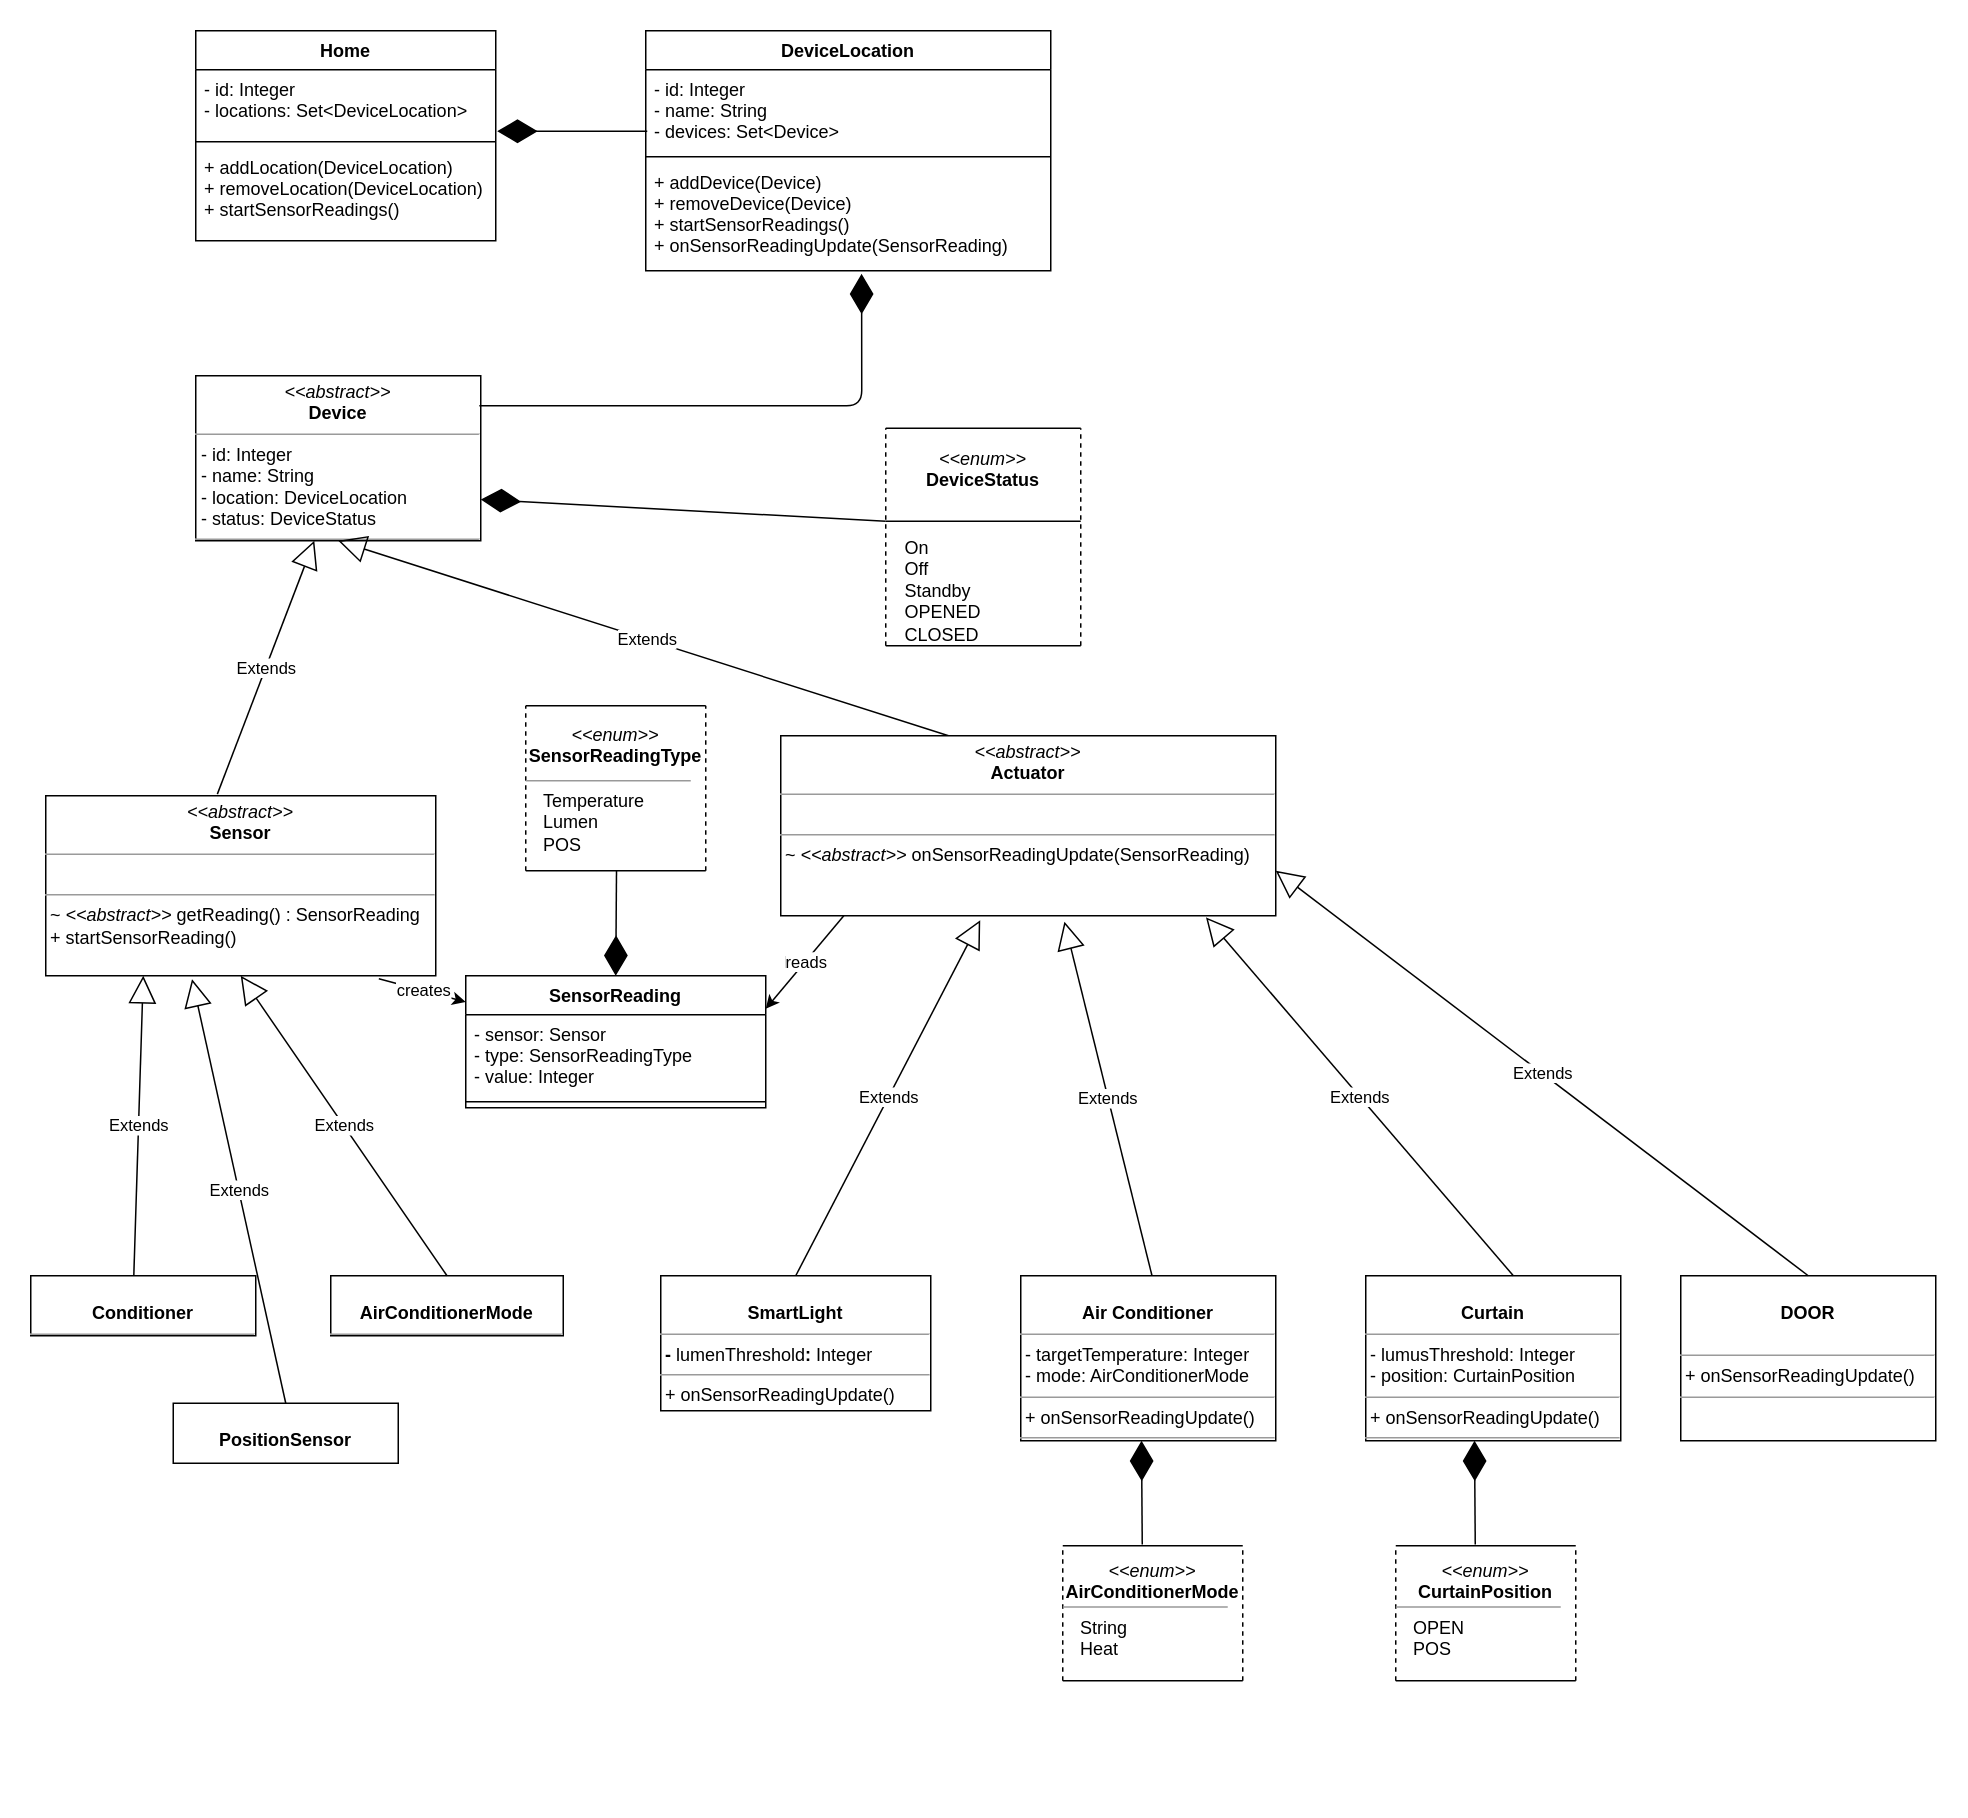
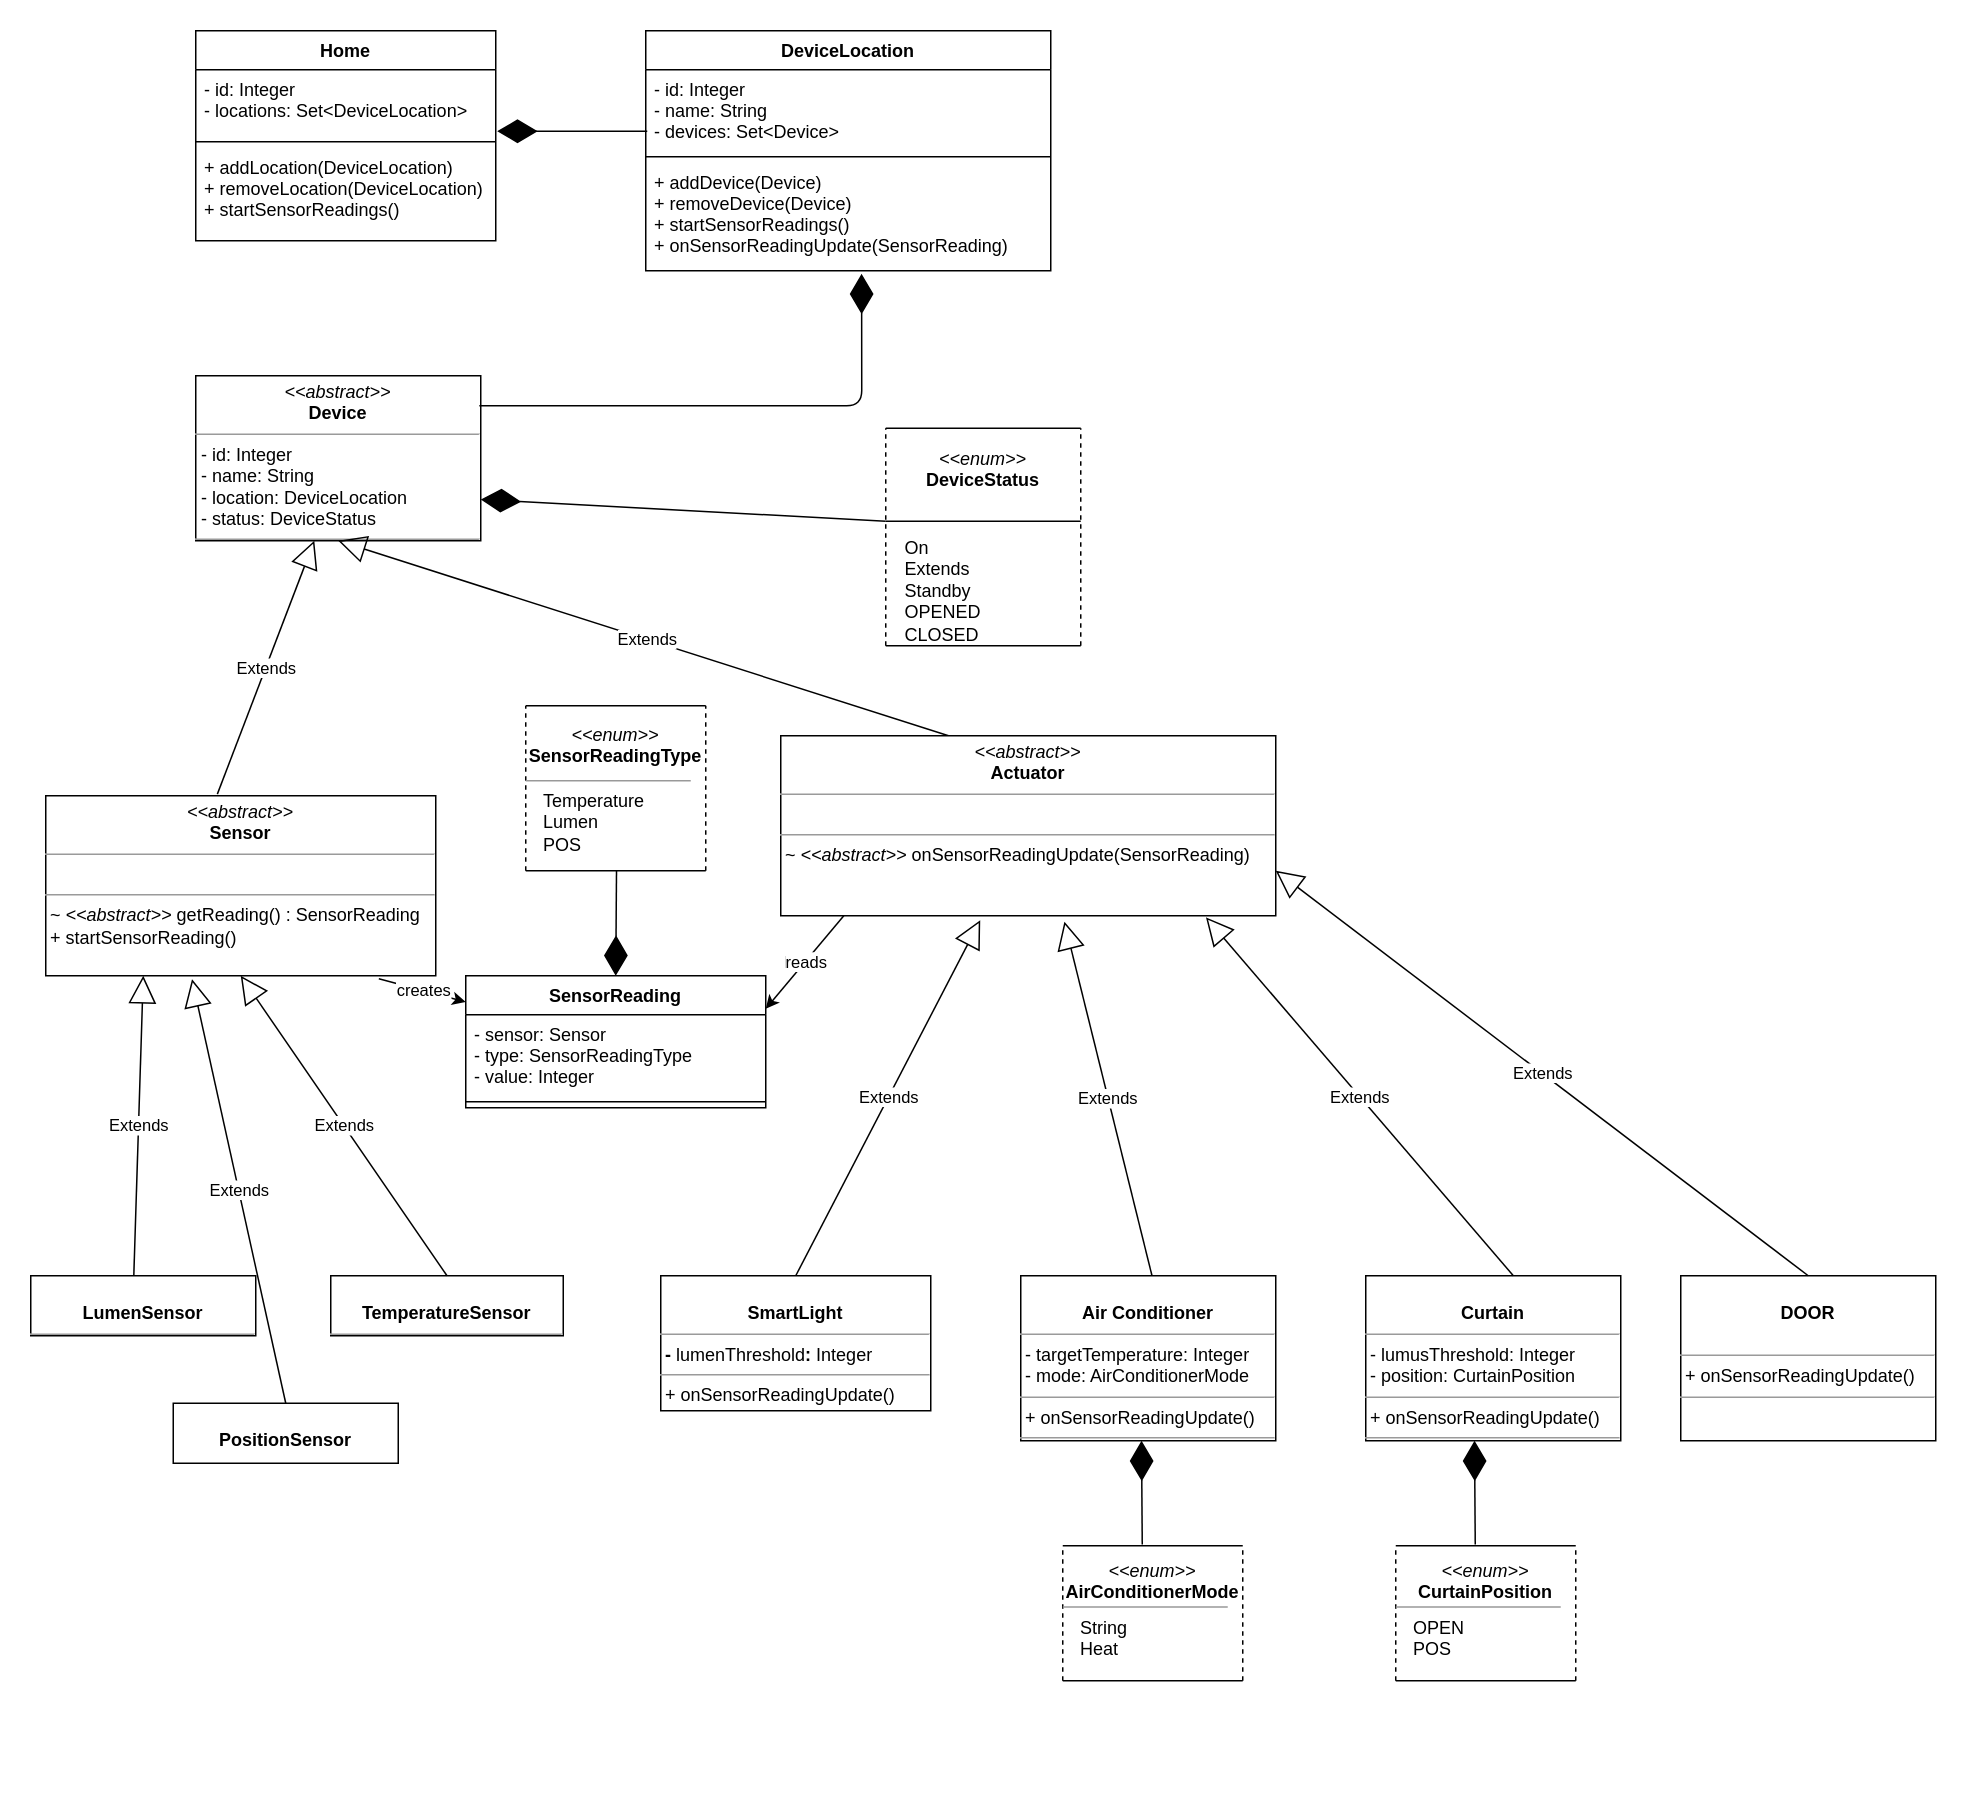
- <mxCell id="21" value="&lt;div&gt;On&lt;/div&gt;&lt;div&gt;Off&lt;/div&gt;&lt;div&gt;Standby&lt;br&gt;&lt;/div&gt;&lt;div&gt;OPENED&lt;/div&gt;&lt;div&gt;CLOSED&lt;/div&gt;" style="text;whiteSpace=wrap;html=1;" parent="19" vertex="1"><mxGeometry x="10.833" width="119.167" height="65.909" as="geometry" /></mxCell>
+ <mxCell id="21" value="&lt;div&gt;On&lt;/div&gt;&lt;div&gt;Extends&lt;/div&gt;&lt;div&gt;Standby&lt;br&gt;&lt;/div&gt;&lt;div&gt;OPENED&lt;/div&gt;&lt;div&gt;CLOSED&lt;/div&gt;" style="text;whiteSpace=wrap;html=1;" parent="19" vertex="1"><mxGeometry x="10.833" width="119.167" height="65.909" as="geometry" /></mxCell>
- <mxCell id="39" value="&lt;p style=&quot;margin: 0px ; margin-top: 4px ; text-align: center&quot;&gt;&lt;br&gt;&lt;b&gt;Conditioner&lt;/b&gt;&lt;/p&gt;&lt;hr size=&quot;1&quot;&gt;&lt;br&gt;&lt;hr size=&quot;1&quot;&gt;&amp;nbsp;&lt;br&gt;&lt;br&gt;&lt;hr size=&quot;1&quot;&gt;" style="verticalAlign=top;align=left;overflow=fill;fontSize=12;fontFamily=Helvetica;html=1;" parent="1" vertex="1"><mxGeometry x="20" y="850" width="150" height="40" as="geometry" /></mxCell>
+ <mxCell id="39" value="&lt;p style=&quot;margin: 0px ; margin-top: 4px ; text-align: center&quot;&gt;&lt;br&gt;&lt;b&gt;LumenSensor&lt;/b&gt;&lt;/p&gt;&lt;hr size=&quot;1&quot;&gt;&lt;br&gt;&lt;hr size=&quot;1&quot;&gt;&amp;nbsp;&lt;br&gt;&lt;br&gt;&lt;hr size=&quot;1&quot;&gt;" style="verticalAlign=top;align=left;overflow=fill;fontSize=12;fontFamily=Helvetica;html=1;" parent="1" vertex="1"><mxGeometry x="20" y="850" width="150" height="40" as="geometry" /></mxCell>
- <mxCell id="40" value="&lt;p style=&quot;margin: 0px ; margin-top: 4px ; text-align: center&quot;&gt;&lt;br&gt;&lt;b&gt;AirConditionerMode&lt;/b&gt;&lt;/p&gt;&lt;hr size=&quot;1&quot;&gt;&lt;br&gt;&lt;hr size=&quot;1&quot;&gt;&amp;nbsp;&lt;br&gt;&lt;br&gt;&lt;hr size=&quot;1&quot;&gt;" style="verticalAlign=top;align=left;overflow=fill;fontSize=12;fontFamily=Helvetica;html=1;" parent="1" vertex="1"><mxGeometry x="220" y="850" width="155" height="40" as="geometry" /></mxCell>
+ <mxCell id="40" value="&lt;p style=&quot;margin: 0px ; margin-top: 4px ; text-align: center&quot;&gt;&lt;br&gt;&lt;b&gt;TemperatureSensor&lt;/b&gt;&lt;/p&gt;&lt;hr size=&quot;1&quot;&gt;&lt;br&gt;&lt;hr size=&quot;1&quot;&gt;&amp;nbsp;&lt;br&gt;&lt;br&gt;&lt;hr size=&quot;1&quot;&gt;" style="verticalAlign=top;align=left;overflow=fill;fontSize=12;fontFamily=Helvetica;html=1;" parent="1" vertex="1"><mxGeometry x="220" y="850" width="155" height="40" as="geometry" /></mxCell>
